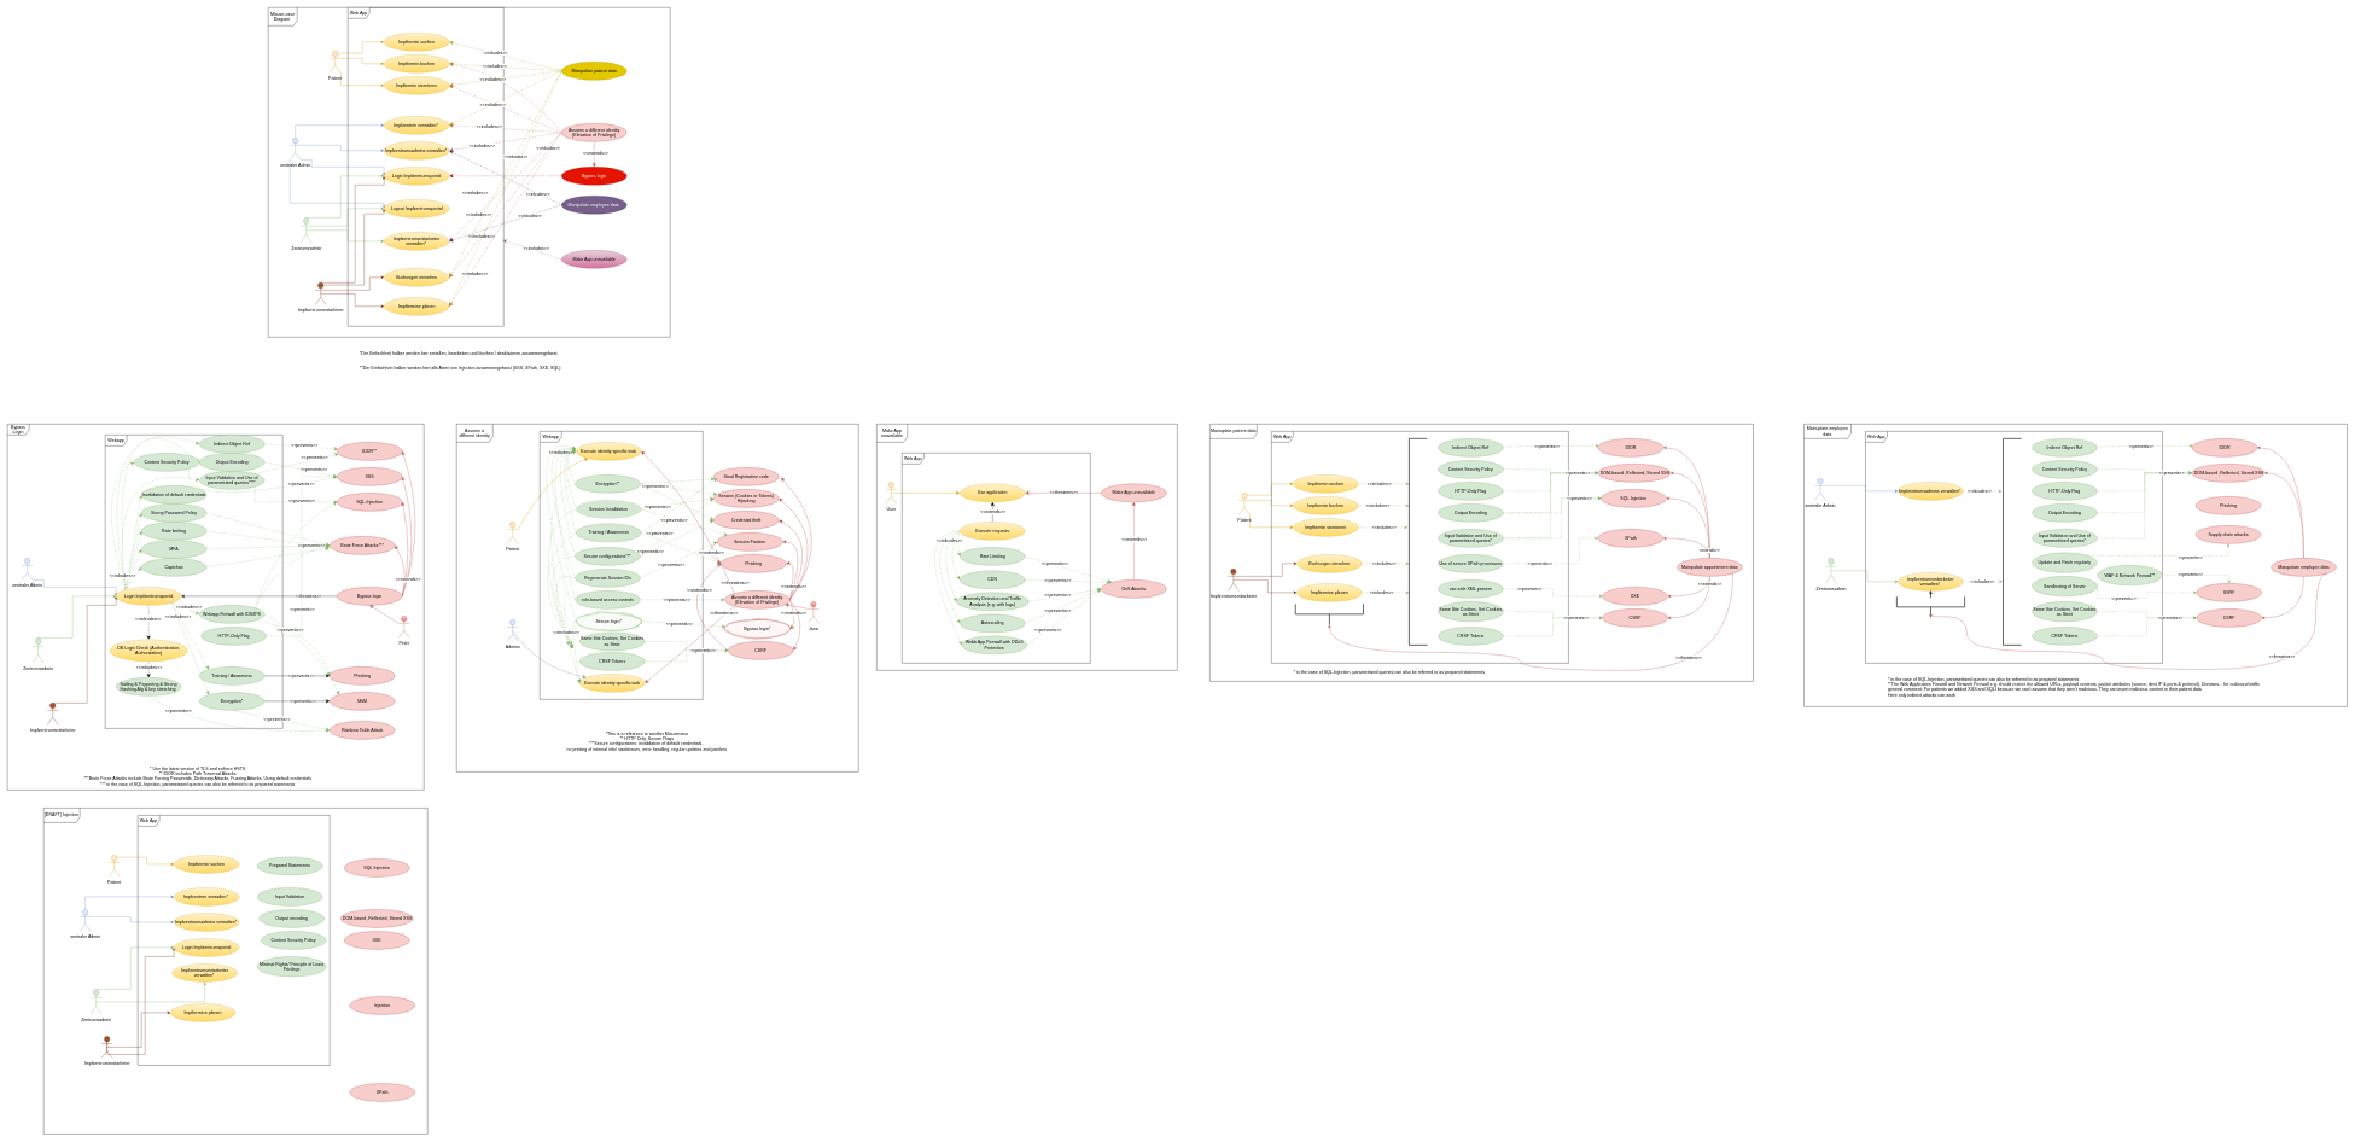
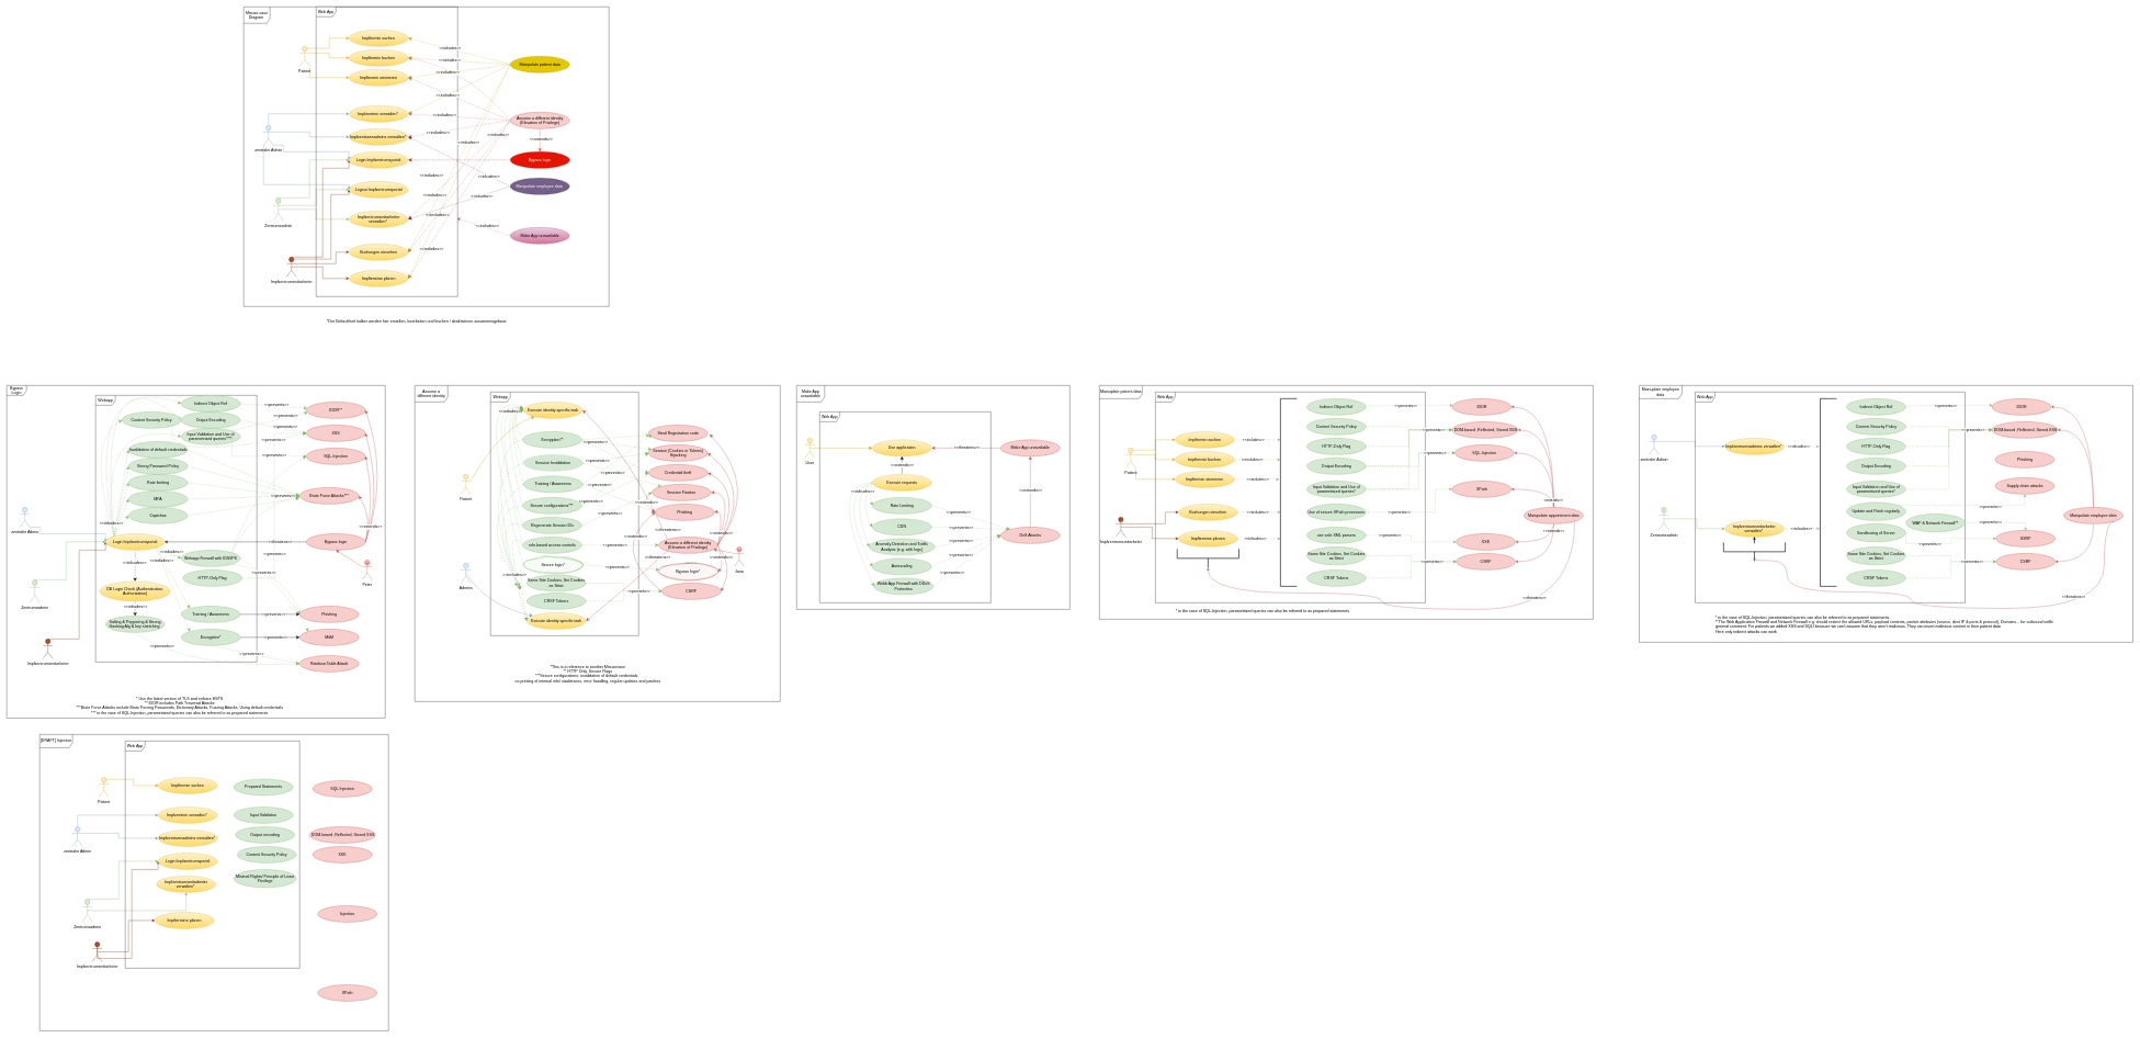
- <mxCell id="33" value="**Der Einfachheit halber werden hier alle Arten von Injection zusammengefasst (XSS, XPath, XXE, SQL)" style="text;html=1;align=center;verticalAlign=middle;resizable=0;points=[];autosize=1;strokeColor=none;fillColor=none;" parent="1" vertex="1"><mxGeometry x="980" y="1000" width="580" height="30" as="geometry" /></mxCell>
+ <mxCell id="162" style="edgeStyle=none;curved=1;rounded=0;orthogonalLoop=1;jettySize=auto;html=1;exitX=1;exitY=0.5;exitDx=0;exitDy=0;entryX=0;entryY=0.5;entryDx=0;entryDy=0;fontSize=12;startSize=8;endSize=8;fillColor=#d5e8d4;strokeColor=#82b366;dashed=1;" parent="1" source="163" target="80" edge="1"><mxGeometry relative="1" as="geometry" /></mxCell>
